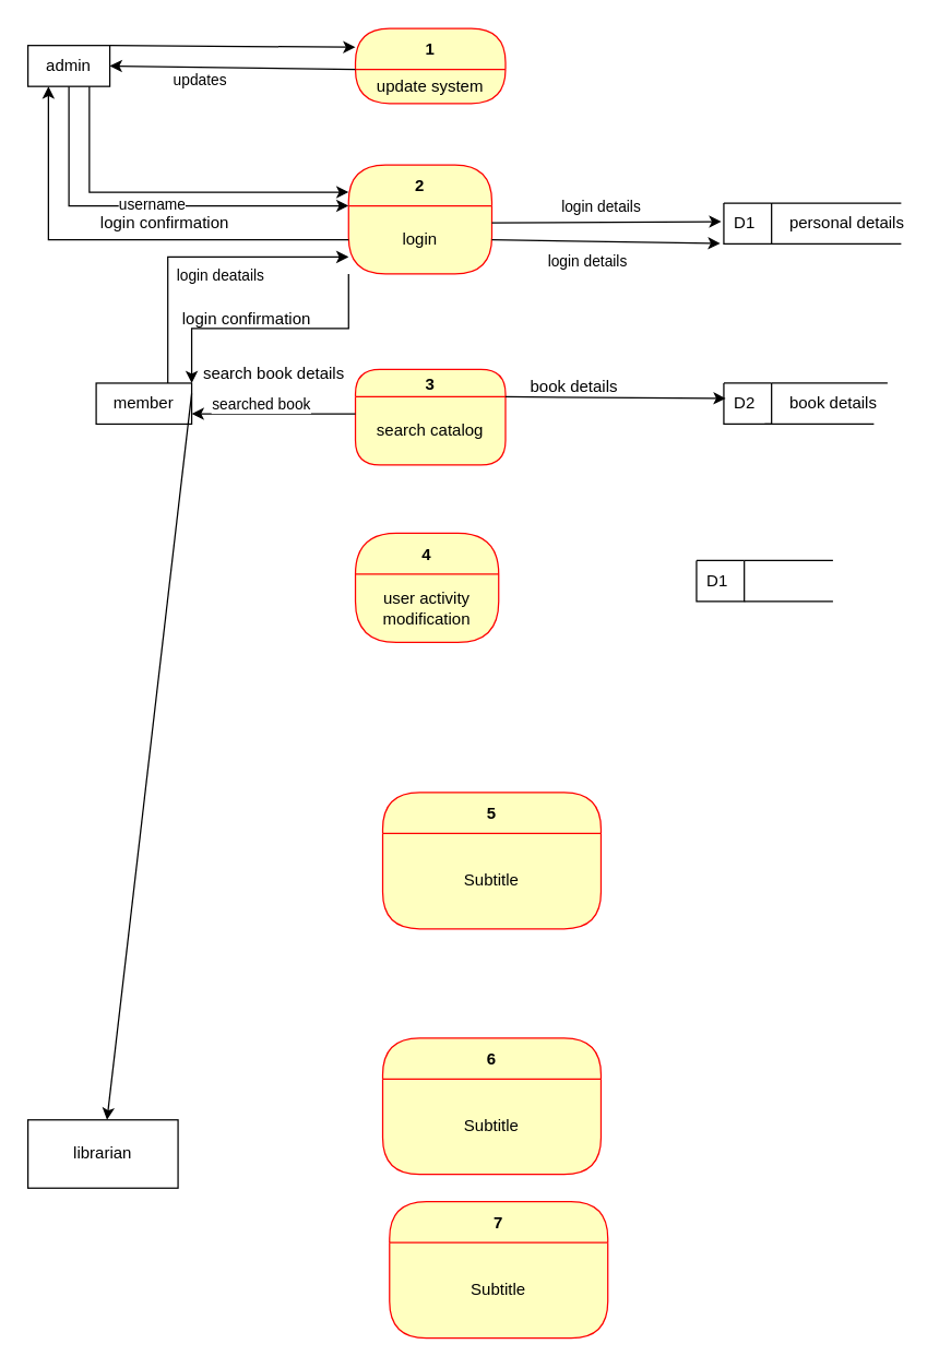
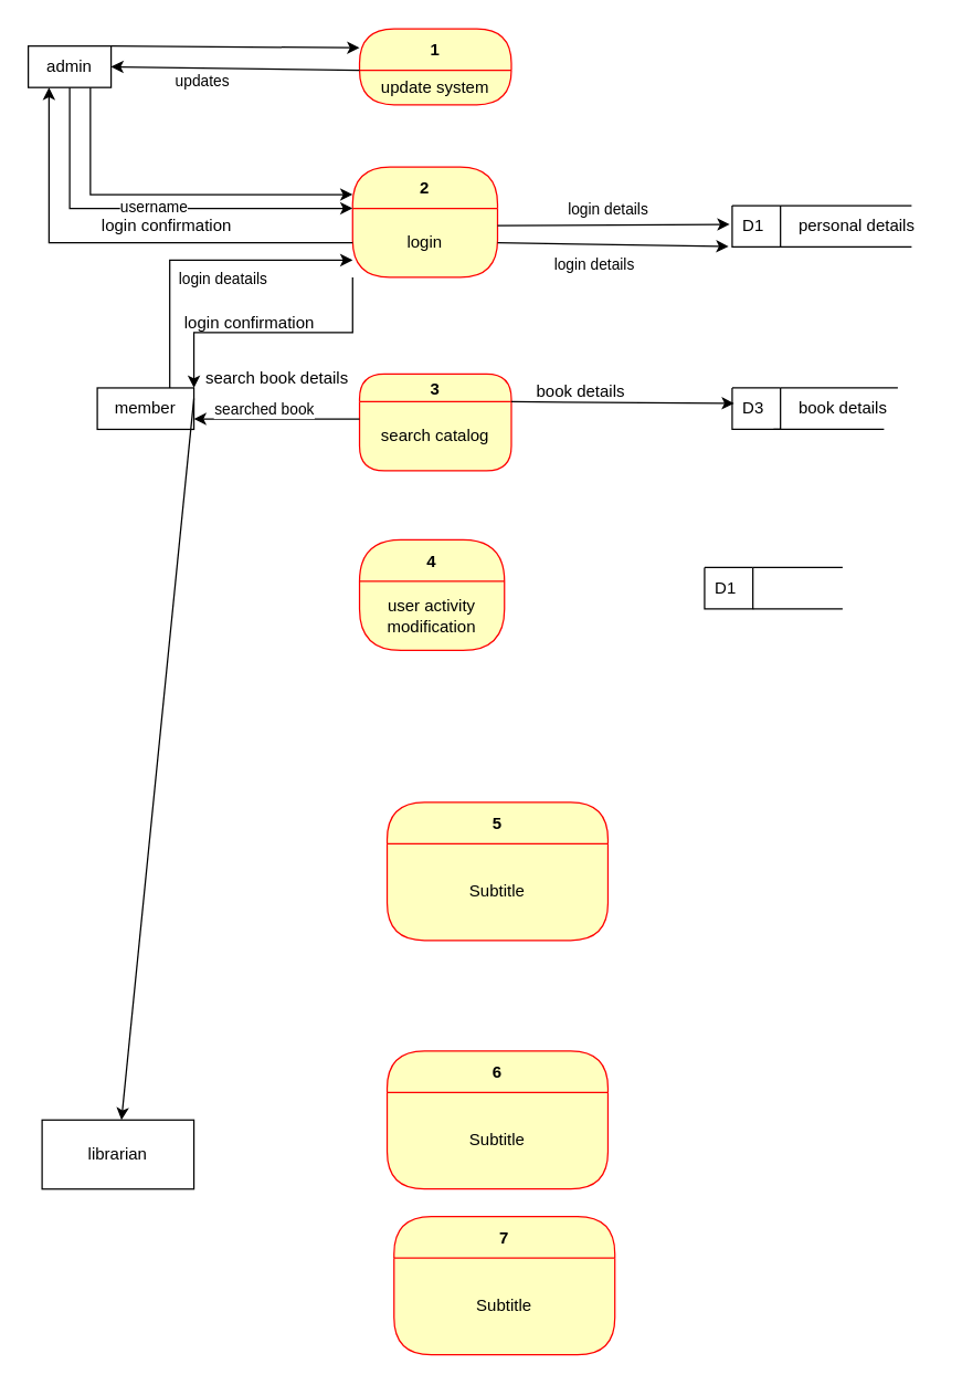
- <mxCell id="26" value="D2" style="text;html=1;align=center;verticalAlign=middle;resizable=0;points=[];autosize=1;strokeColor=none;fillColor=none;" vertex="1" parent="25"><mxGeometry x="-5" width="40" height="30" as="geometry" /></mxCell>
+ <mxCell id="26" value="D3" style="text;html=1;align=center;verticalAlign=middle;resizable=0;points=[];autosize=1;strokeColor=none;fillColor=none;" vertex="1" parent="25"><mxGeometry x="-5" width="40" height="30" as="geometry" /></mxCell>
- <mxCell id="18" value="librarian" style="html=1;whiteSpace=wrap;" vertex="1" parent="1"><mxGeometry x="20" y="820" width="110" height="50" as="geometry" /></mxCell>
+ <mxCell id="18" value="librarian" style="html=1;whiteSpace=wrap;" vertex="1" parent="1"><mxGeometry x="30" y="810" width="110" height="50" as="geometry" /></mxCell>
